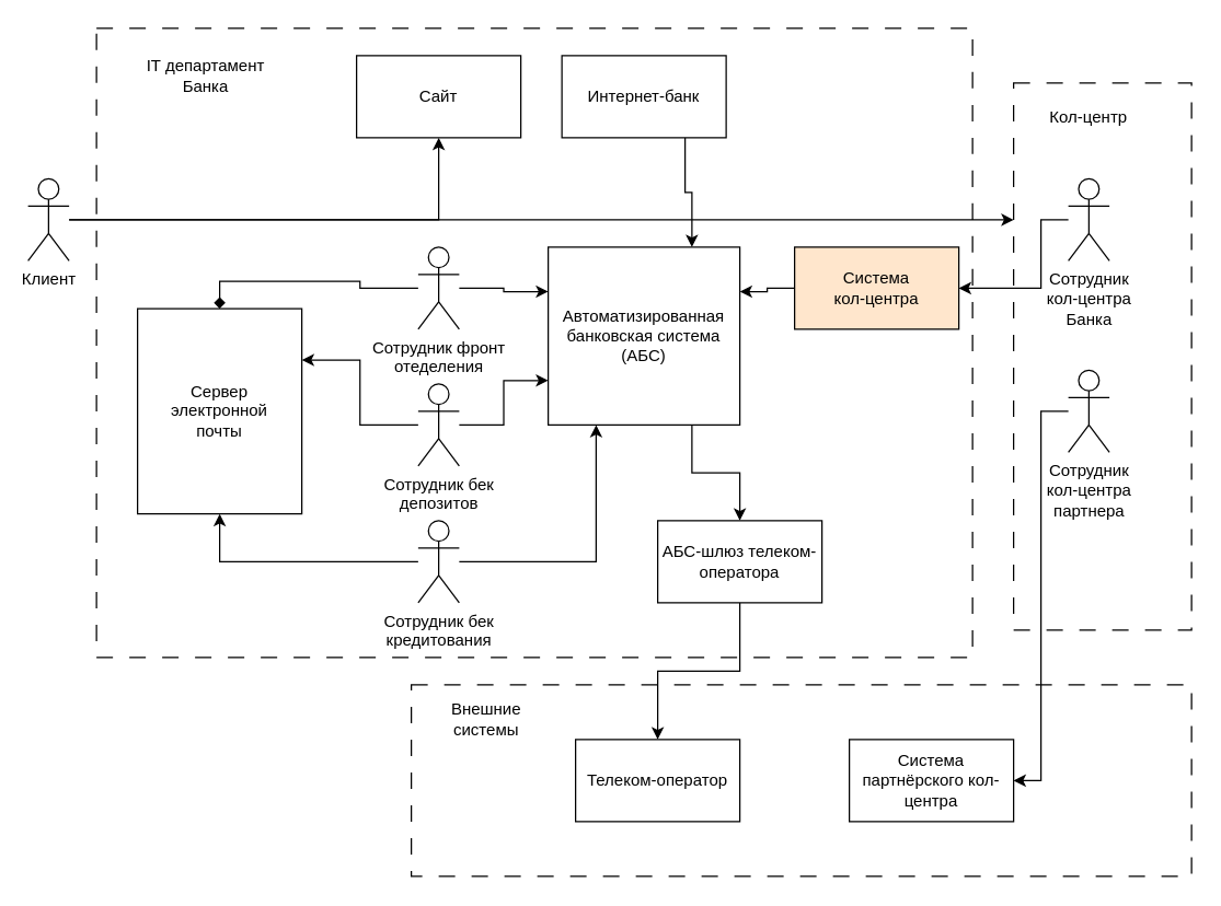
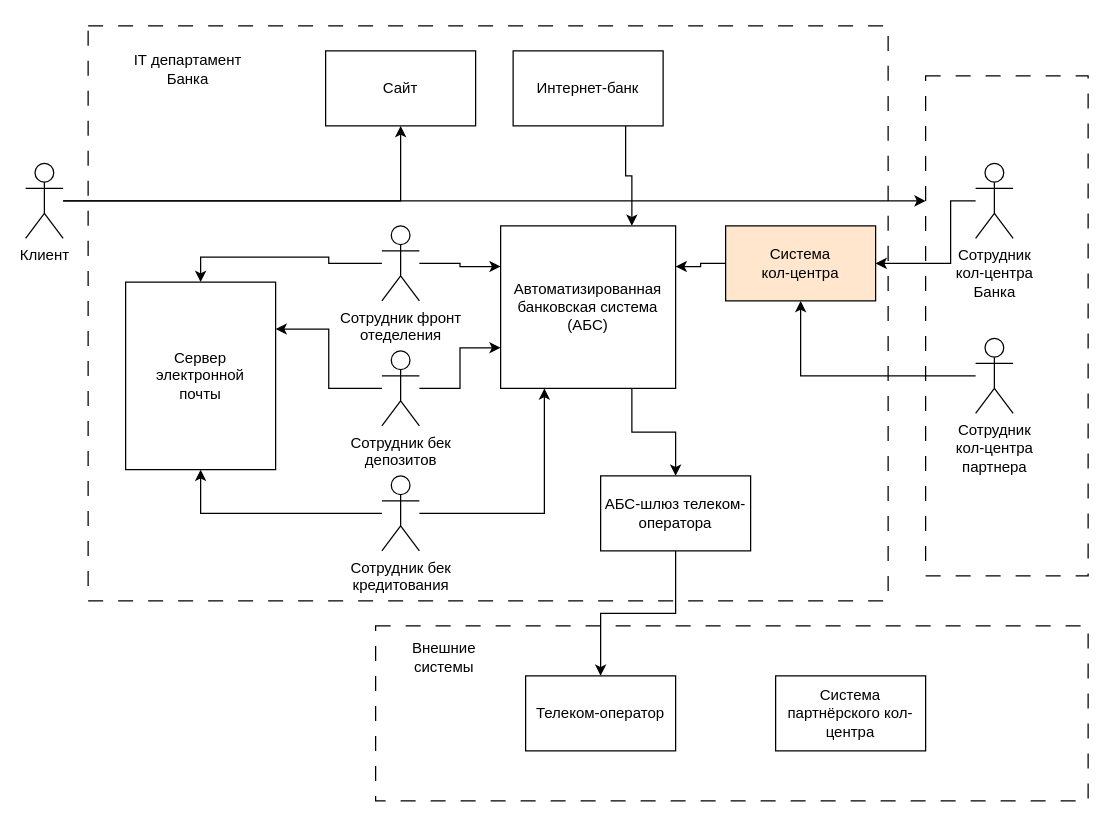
- <mxCell id="32" value="Кол-центр" style="text;html=1;align=center;verticalAlign=middle;whiteSpace=wrap;rounded=0;" vertex="1" parent="1"><mxGeometry x="745" y="70" width="100" height="30" as="geometry" /></mxCell>
- <mxCell id="9" style="edgeStyle=orthogonalEdgeStyle;rounded=0;orthogonalLoop=1;jettySize=auto;html=1;entryX=0.5;entryY=0;entryDx=0;entryDy=0;endArrow=diamond;" edge="1" parent="1" source="10" target="33"><mxGeometry relative="1" as="geometry" /></mxCell>
+ <mxCell id="9" style="edgeStyle=orthogonalEdgeStyle;rounded=0;orthogonalLoop=1;jettySize=auto;html=1;entryX=0.5;entryY=0;entryDx=0;entryDy=0;" edge="1" parent="1" source="10" target="33"><mxGeometry relative="1" as="geometry" /></mxCell>
- <mxCell id="19" style="edgeStyle=orthogonalEdgeStyle;rounded=0;orthogonalLoop=1;jettySize=auto;html=1;entryX=1;entryY=0.5;entryDx=0;entryDy=0;" edge="1" parent="1" source="20" target="31"><mxGeometry relative="1" as="geometry" /></mxCell>
+ <mxCell id="19" style="edgeStyle=orthogonalEdgeStyle;rounded=0;orthogonalLoop=1;jettySize=auto;html=1;" edge="1" parent="1" source="20" target="25"><mxGeometry relative="1" as="geometry" /></mxCell>
